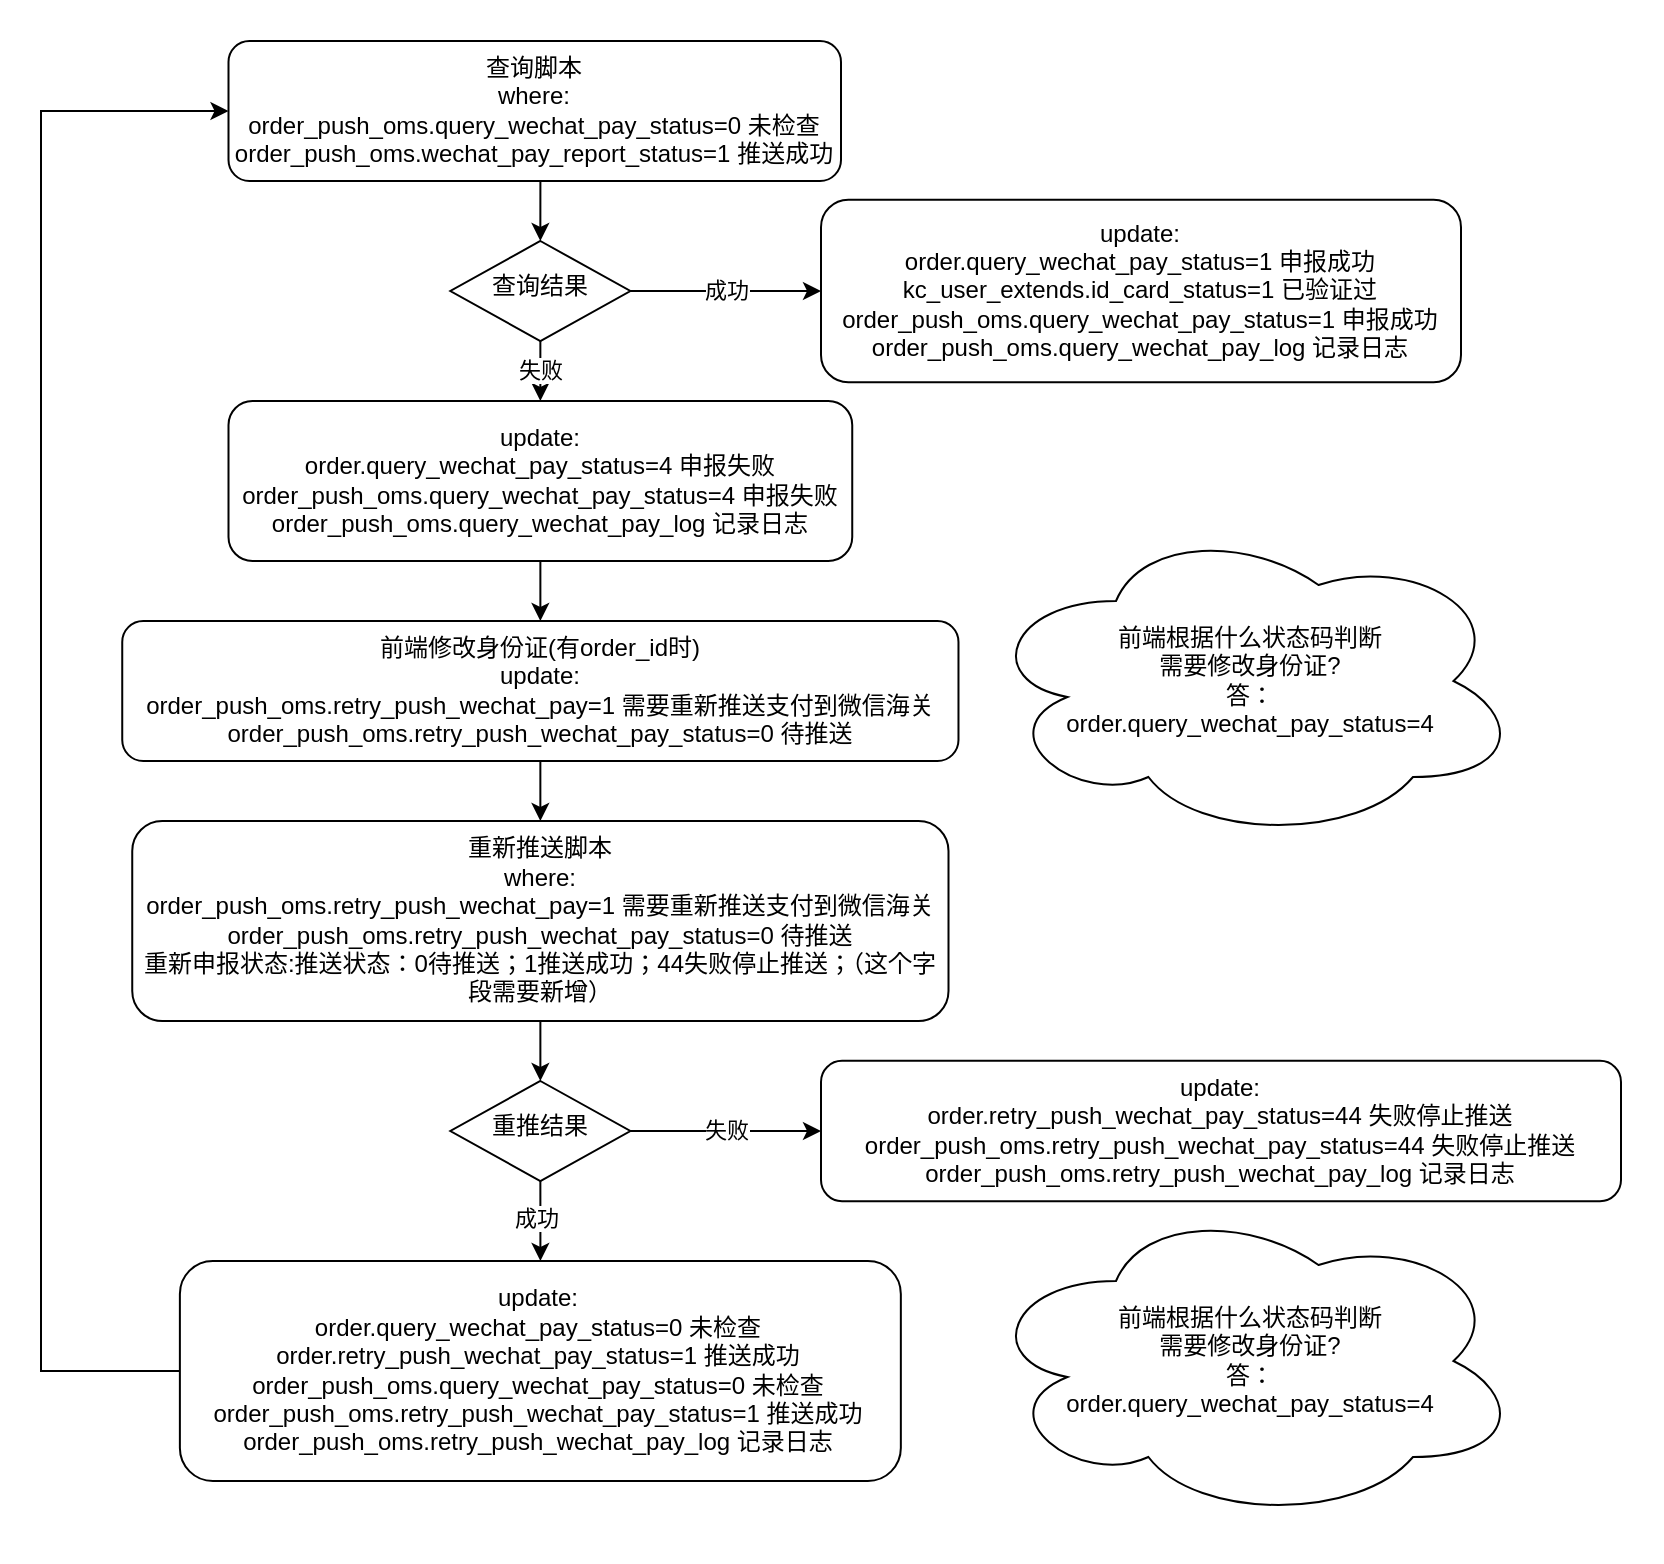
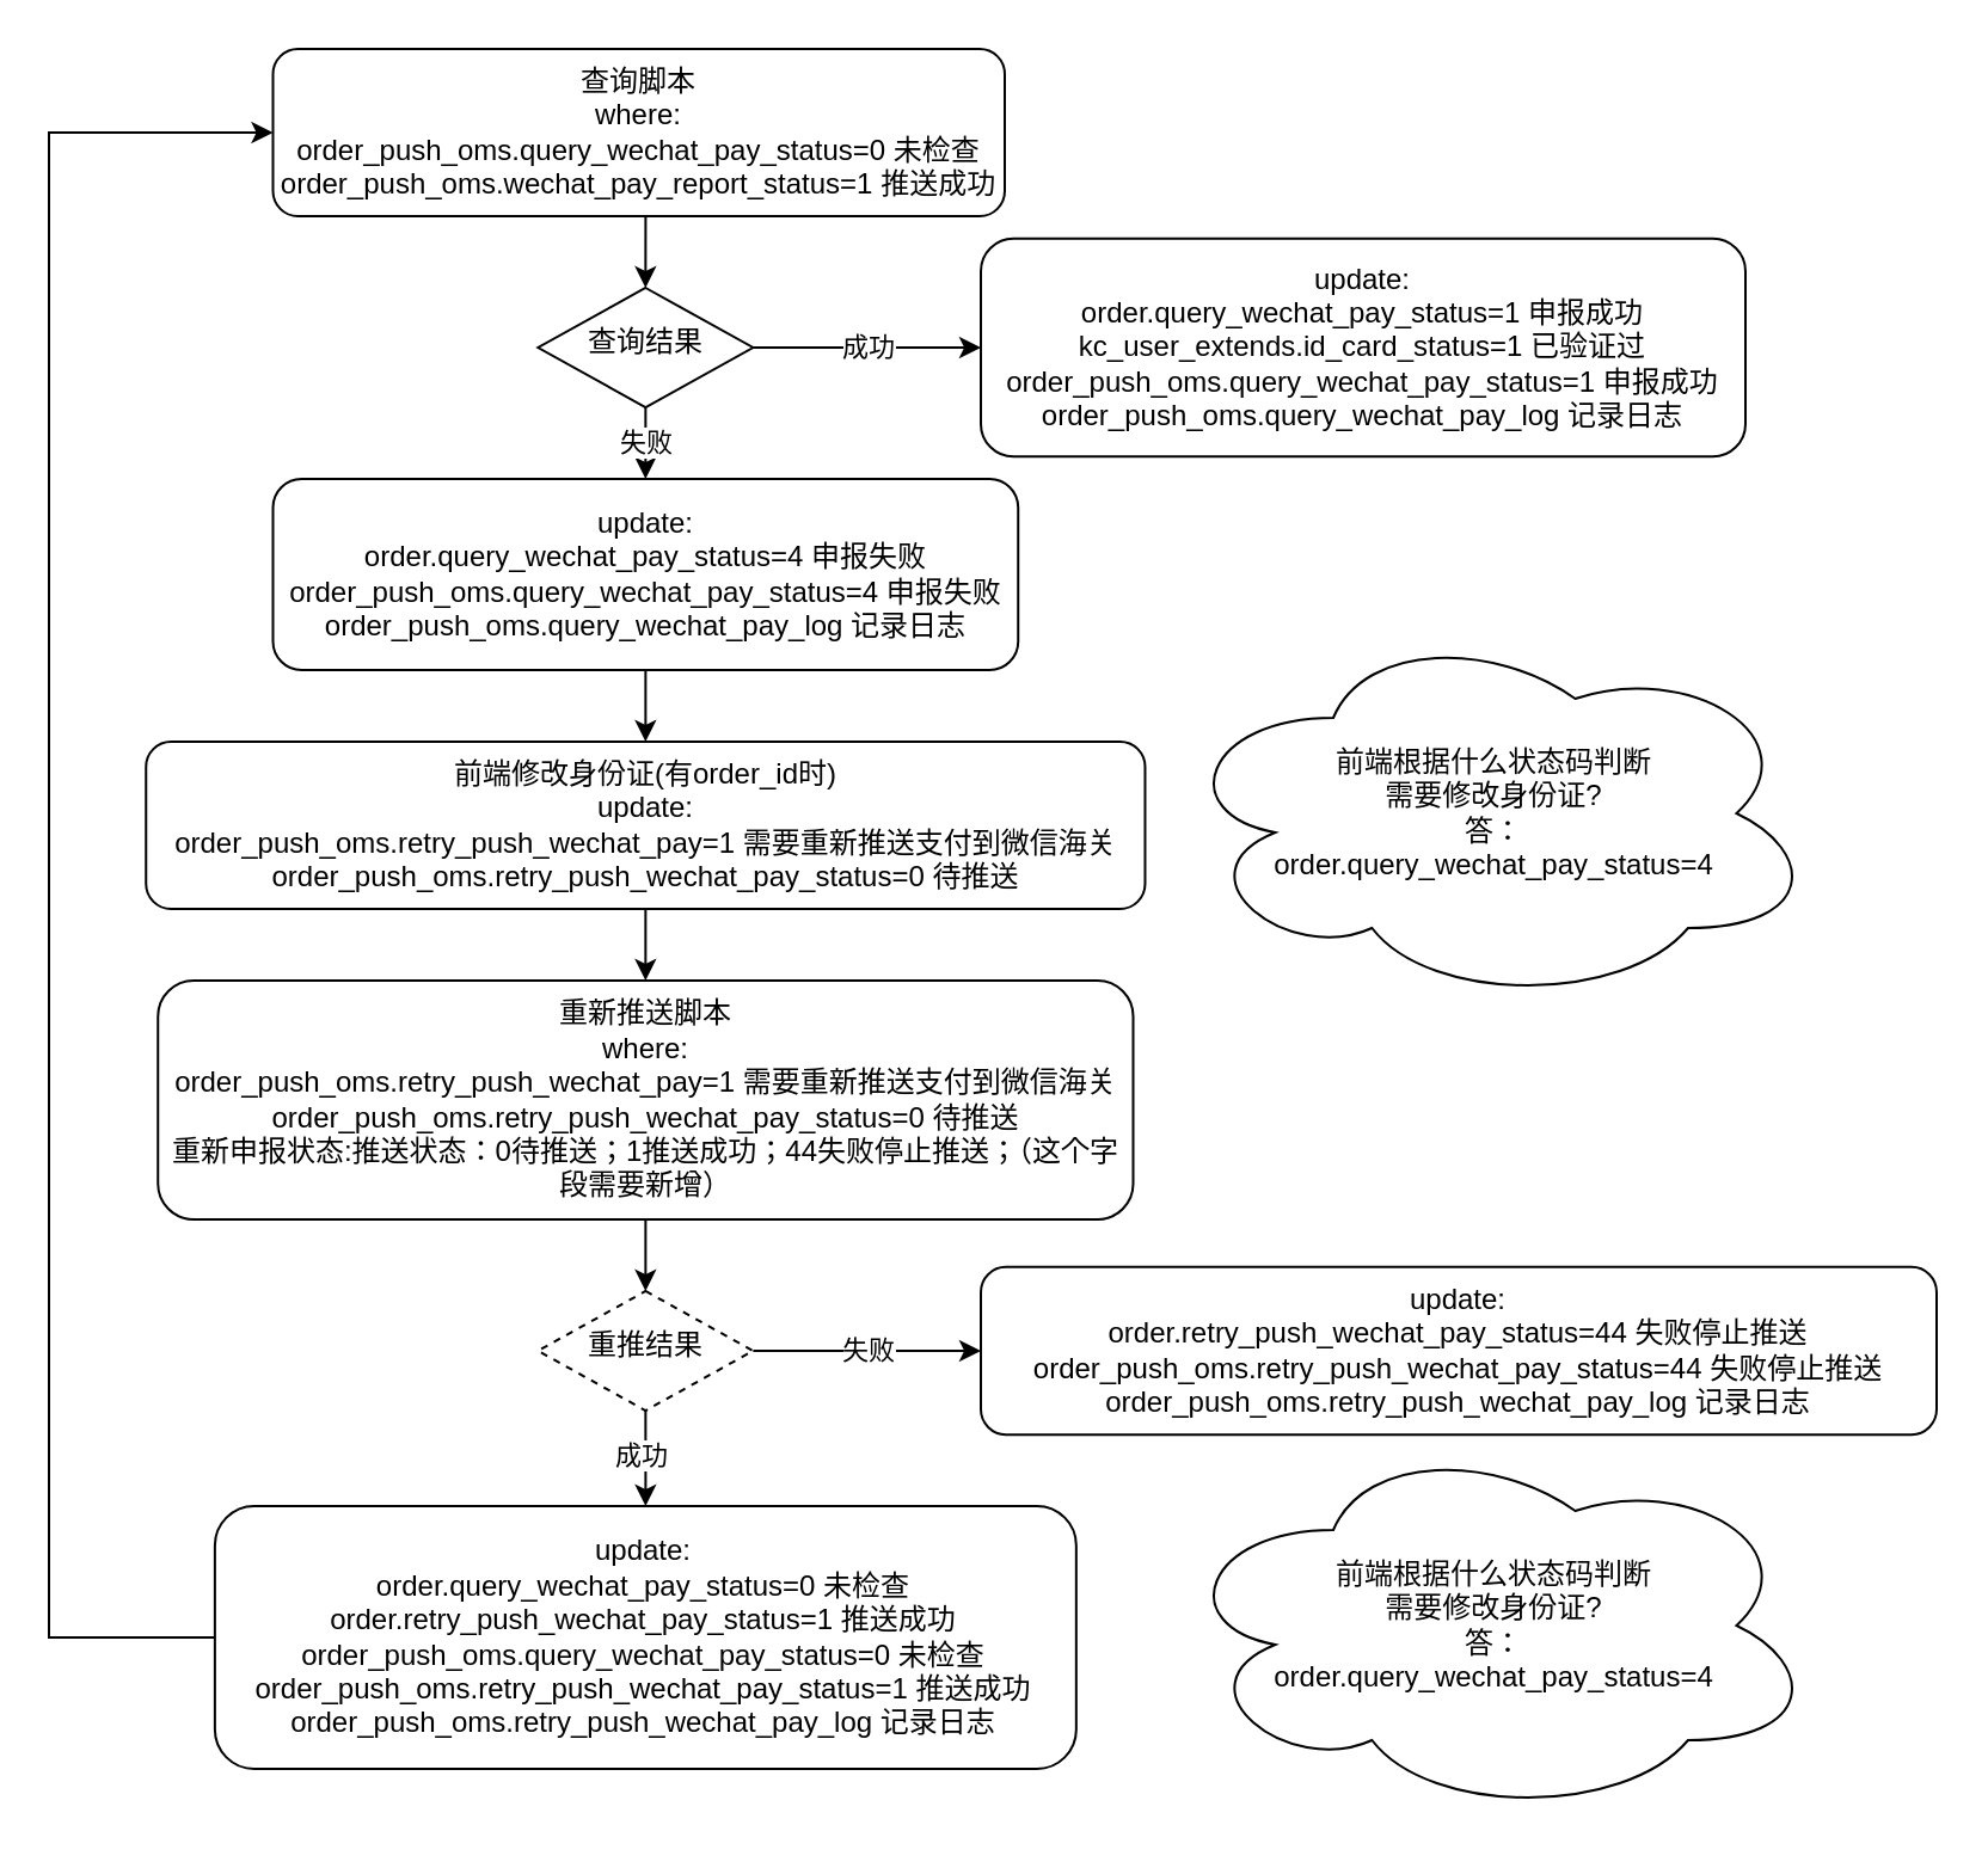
- <mxCell id="19" value="重推结果" style="rhombus;whiteSpace=wrap;html=1;shadow=0;fontFamily=Helvetica;fontSize=12;align=center;strokeWidth=1;spacing=6;spacingTop=-4;" vertex="1" parent="1"><mxGeometry x="224.68" y="540" width="90" height="50" as="geometry" /></mxCell>
+ <mxCell id="19" value="重推结果" style="rhombus;whiteSpace=wrap;html=1;shadow=0;fontFamily=Helvetica;fontSize=12;align=center;strokeWidth=1;spacing=6;spacingTop=-4;dashed=1;" vertex="1" parent="1"><mxGeometry x="224.68" y="540" width="90" height="50" as="geometry" /></mxCell>
